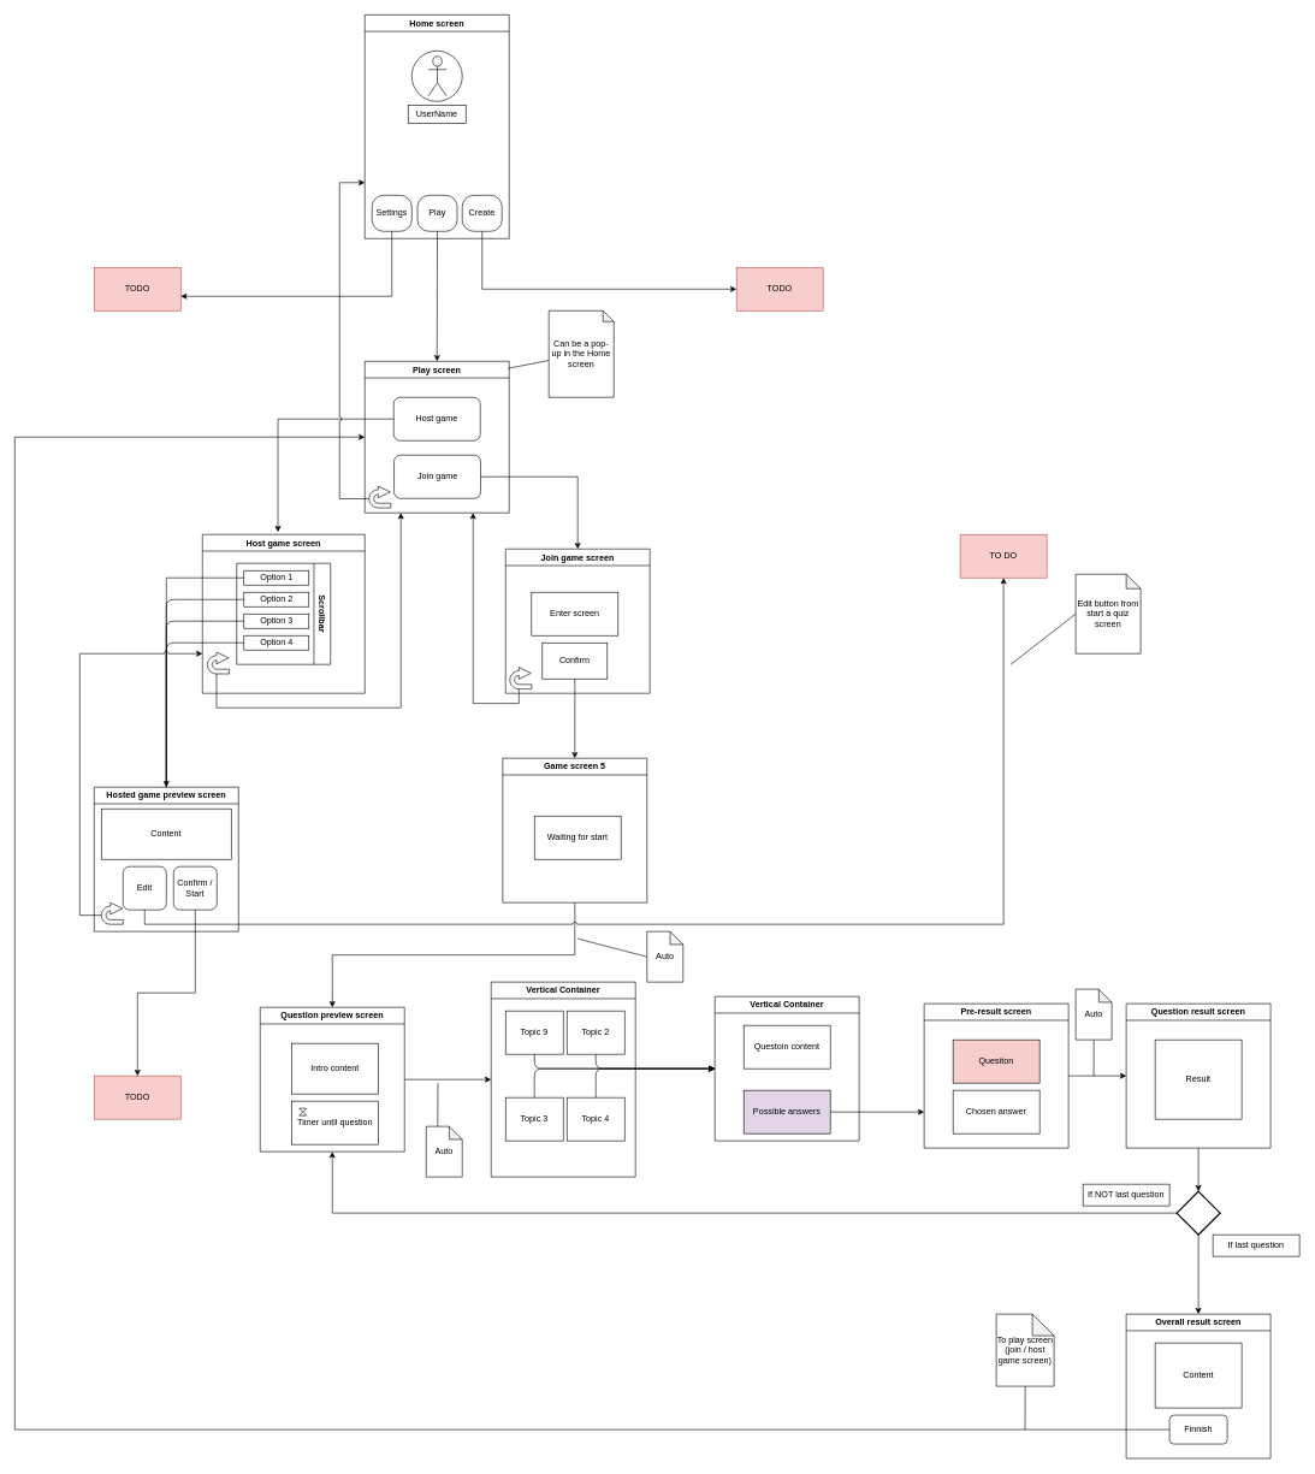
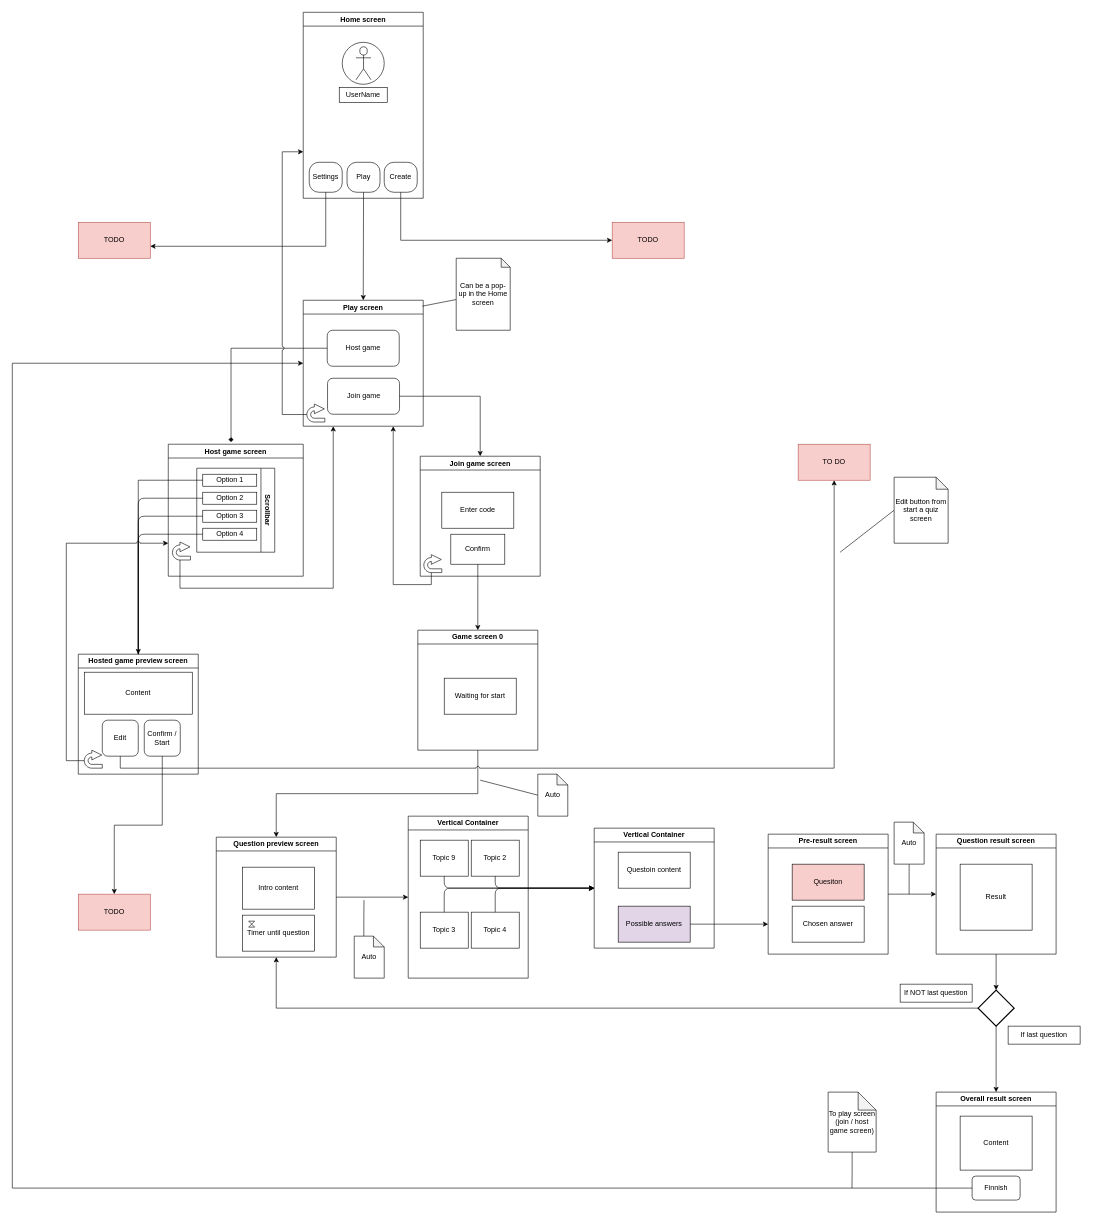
- <mxCell id="23" style="edgeStyle=orthogonalEdgeStyle;rounded=0;orthogonalLoop=1;jettySize=auto;html=1;exitX=0;exitY=0.5;exitDx=0;exitDy=0;entryX=0.465;entryY=-0.016;entryDx=0;entryDy=0;entryPerimeter=0;jumpStyle=arc;" parent="1" source="10" target="16" edge="1"><mxGeometry relative="1" as="geometry"><mxPoint x="470" y="780" as="targetPoint" /></mxGeometry></mxCell>
+ <mxCell id="23" style="edgeStyle=orthogonalEdgeStyle;rounded=0;orthogonalLoop=1;jettySize=auto;html=1;exitX=0;exitY=0.5;exitDx=0;exitDy=0;entryX=0.465;entryY=-0.016;entryDx=0;entryDy=0;entryPerimeter=0;jumpStyle=arc;endArrow=diamond;" parent="1" source="10" target="16" edge="1"><mxGeometry relative="1" as="geometry"><mxPoint x="470" y="780" as="targetPoint" /></mxGeometry></mxCell>
- <mxCell id="26" value="Enter screen" style="rounded=0;whiteSpace=wrap;html=1;" parent="24" vertex="1"><mxGeometry x="36" y="60" width="120" height="60" as="geometry" /></mxCell>
+ <mxCell id="26" value="Enter code" style="rounded=0;whiteSpace=wrap;html=1;" parent="24" vertex="1"><mxGeometry x="36" y="60" width="120" height="60" as="geometry" /></mxCell>
- <mxCell id="42" value="Game screen 5" style="swimlane;whiteSpace=wrap;html=1;" parent="1" vertex="1"><mxGeometry x="696" y="1050" width="200" height="200" as="geometry" /></mxCell>
+ <mxCell id="42" value="Game screen 0" style="swimlane;whiteSpace=wrap;html=1;" parent="1" vertex="1"><mxGeometry x="696" y="1050" width="200" height="200" as="geometry" /></mxCell>
